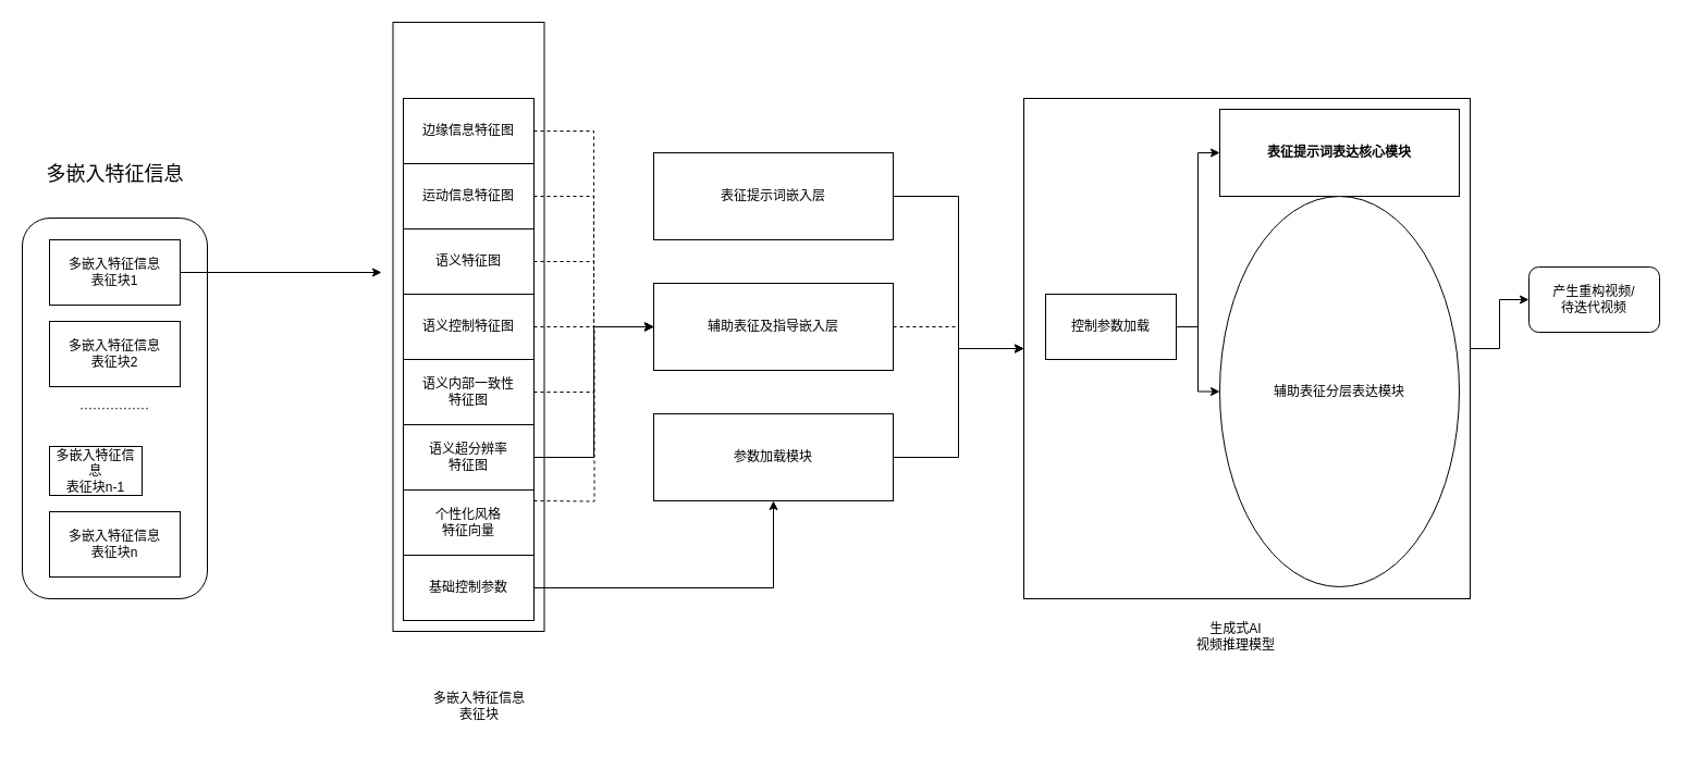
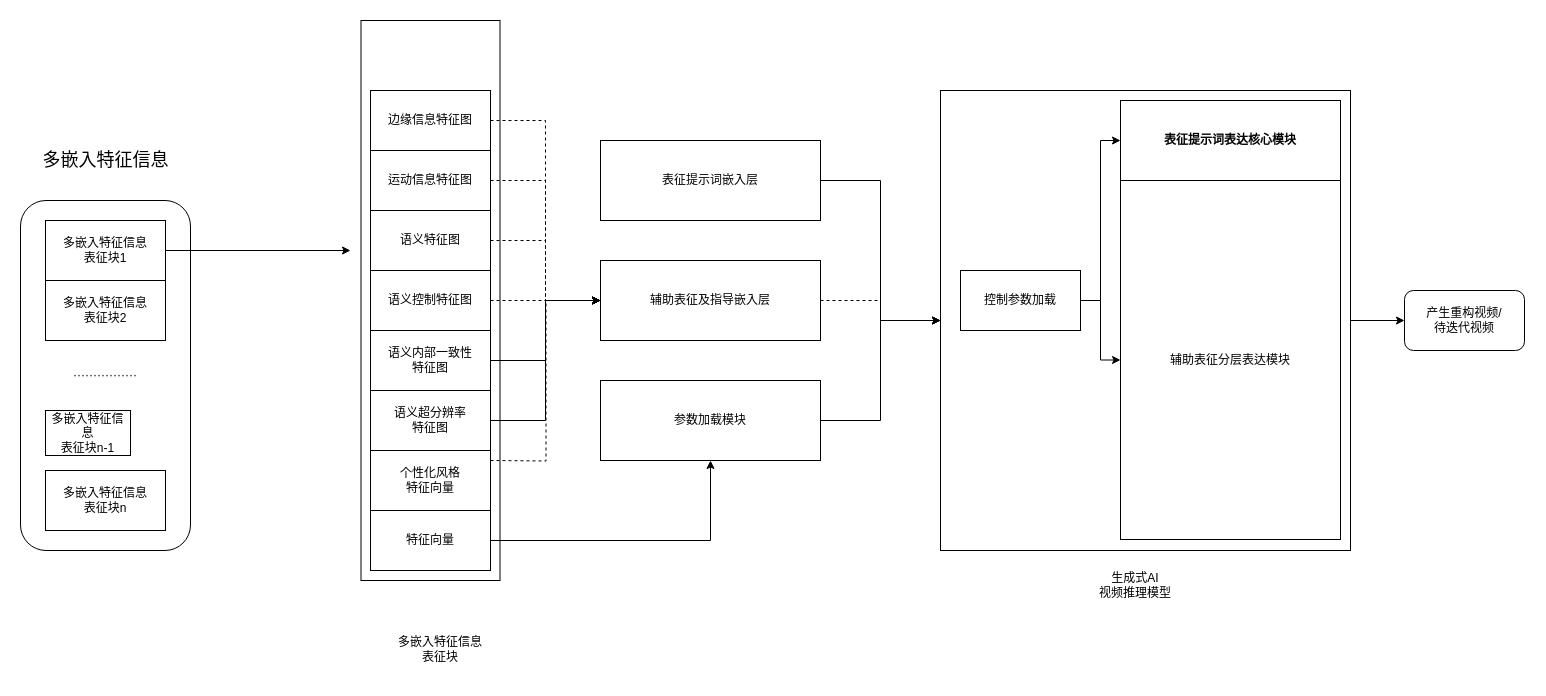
- <mxCell id="17" value="产生重构视频/&lt;br&gt;待迭代视频" style="rounded=1;whiteSpace=wrap;html=1;" parent="1" vertex="1"><mxGeometry x="1404" y="245" width="120" height="60" as="geometry" /></mxCell>
+ <mxCell id="17" value="产生重构视频/&lt;br&gt;待迭代视频" style="rounded=1;whiteSpace=wrap;html=1;" parent="1" vertex="1"><mxGeometry x="1404" y="290" width="120" height="60" as="geometry" /></mxCell>
- <mxCell id="7" value="多嵌入特征信息&lt;div&gt;表征块2&lt;/div&gt;" style="rounded=0;whiteSpace=wrap;html=1;" parent="1" vertex="1"><mxGeometry x="45" y="295" width="120" height="60" as="geometry" /></mxCell>
+ <mxCell id="7" value="多嵌入特征信息&lt;div&gt;表征块2&lt;/div&gt;" style="rounded=0;whiteSpace=wrap;html=1;" parent="1" vertex="1"><mxGeometry x="45" y="280" width="120" height="60" as="geometry" /></mxCell>
- <mxCell id="25" value="辅助表征分层表达模块" style="ellipse;whiteSpace=wrap;html=1;" parent="1" vertex="1"><mxGeometry x="1120" y="180" width="220" height="359" as="geometry" /></mxCell>
+ <mxCell id="25" value="辅助表征分层表达模块" style="rounded=0;whiteSpace=wrap;html=1;" parent="1" vertex="1"><mxGeometry x="1120" y="180" width="220" height="359" as="geometry" /></mxCell>
- <mxCell id="39" style="edgeStyle=orthogonalEdgeStyle;rounded=0;orthogonalLoop=1;jettySize=auto;html=1;entryX=0;entryY=0.5;entryDx=0;entryDy=0;dashed=1;" edge="1" parent="1" source="40" target="16"><mxGeometry relative="1" as="geometry" /></mxCell>
+ <mxCell id="39" style="edgeStyle=orthogonalEdgeStyle;rounded=0;orthogonalLoop=1;jettySize=auto;html=1;entryX=0;entryY=0.5;entryDx=0;entryDy=0;dashed=0;" edge="1" parent="1" source="40" target="16"><mxGeometry relative="1" as="geometry" /></mxCell>
- <mxCell id="27" value="&lt;div&gt;基础控制参数&lt;/div&gt;" style="rounded=0;whiteSpace=wrap;html=1;" parent="1" vertex="1"><mxGeometry x="370" y="510" width="120" height="60" as="geometry" /></mxCell>
+ <mxCell id="27" value="&lt;div&gt;特征向量&lt;/div&gt;" style="rounded=0;whiteSpace=wrap;html=1;" parent="1" vertex="1"><mxGeometry x="370" y="510" width="120" height="60" as="geometry" /></mxCell>
